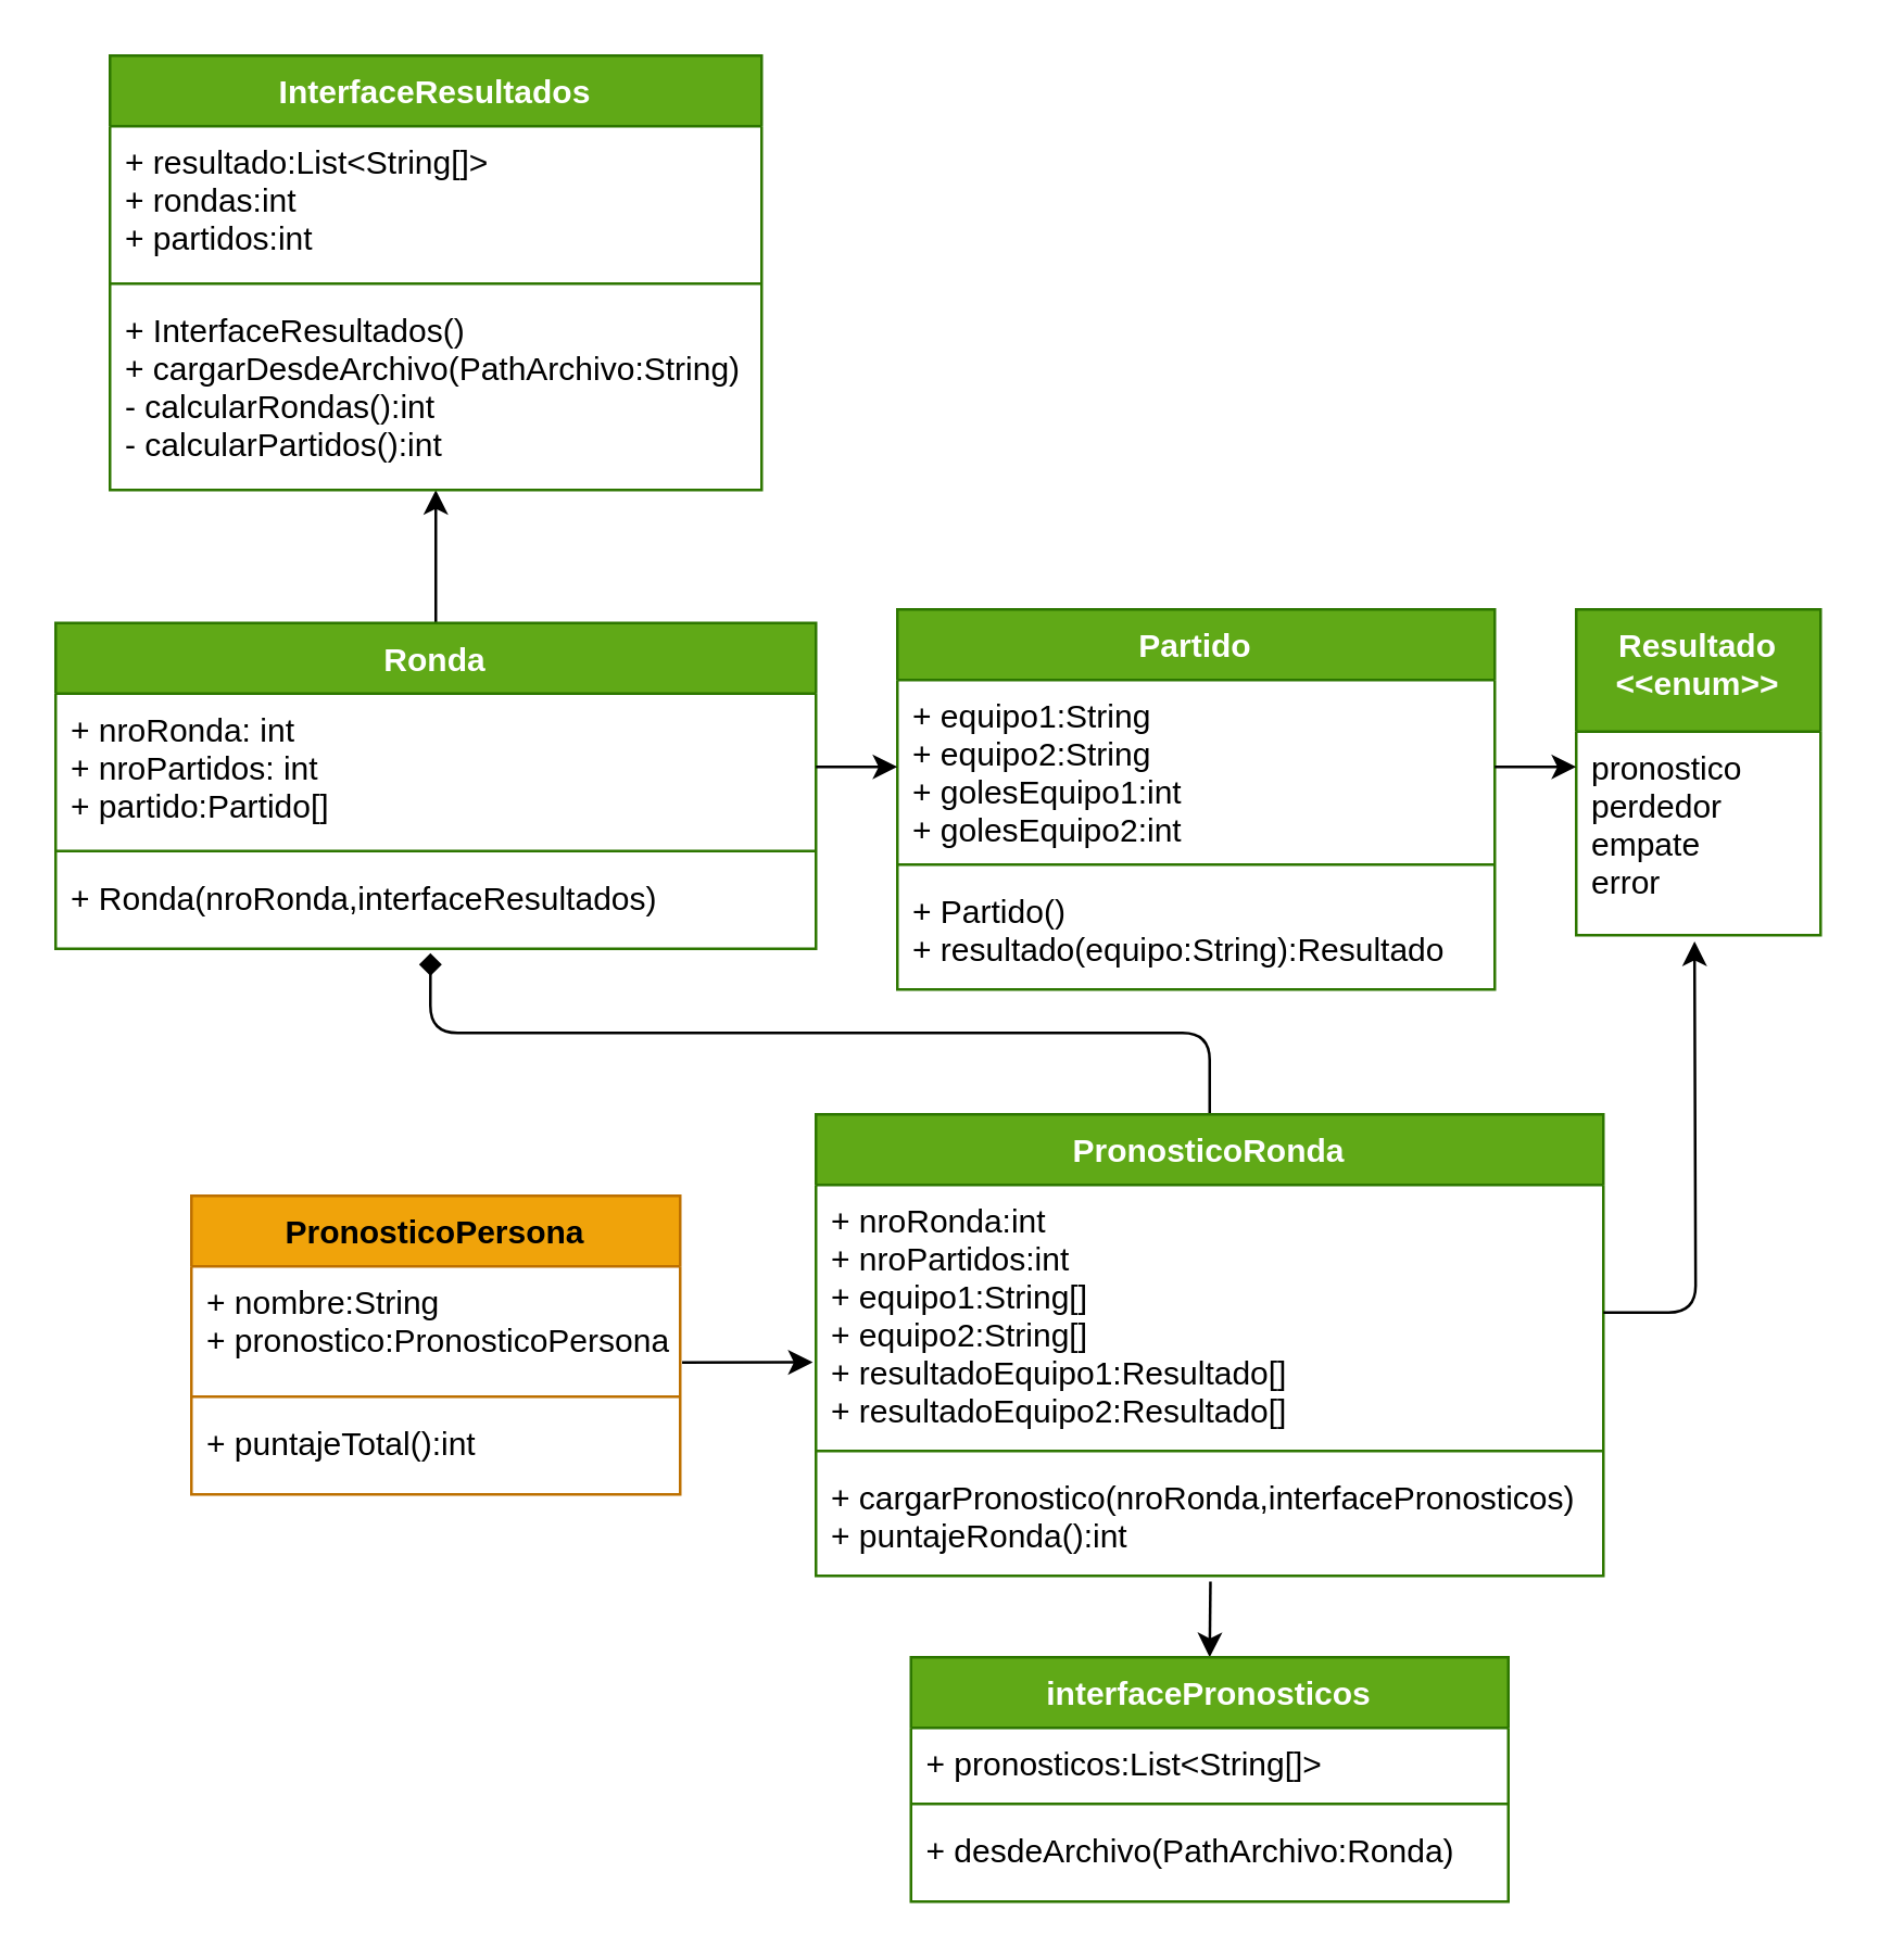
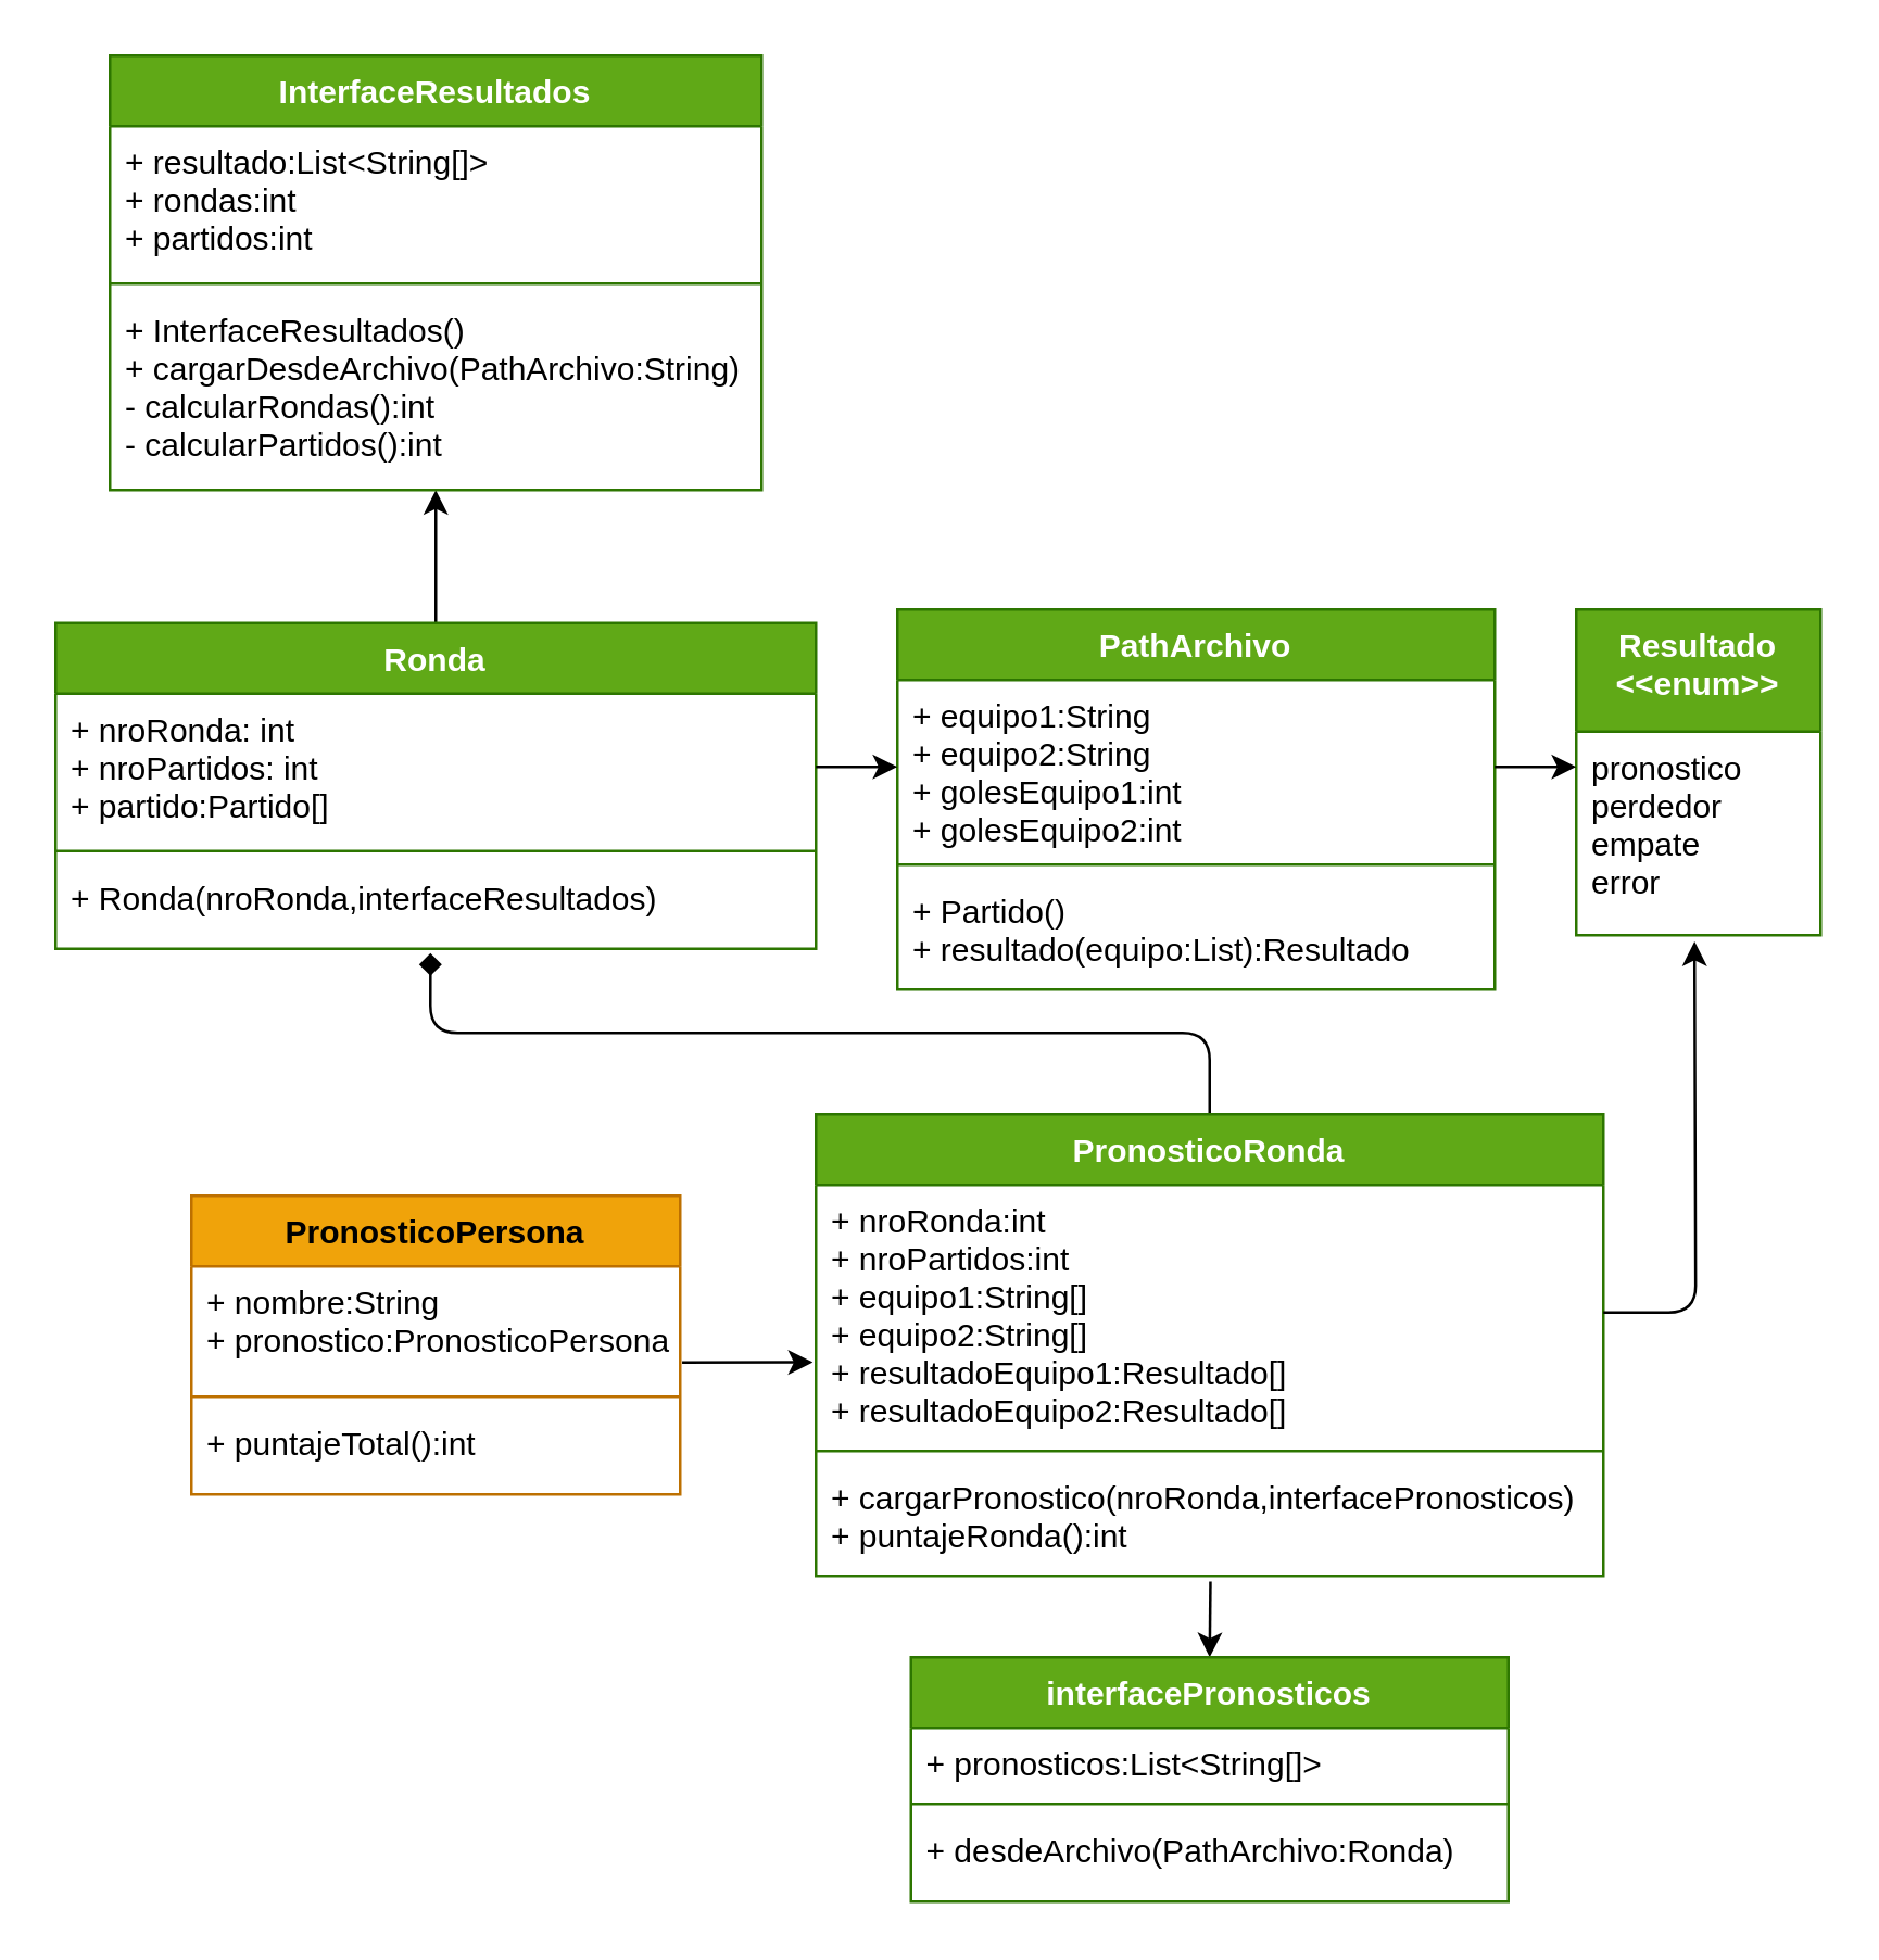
- <mxCell id="11" value="Partido" style="swimlane;fontStyle=1;align=center;verticalAlign=top;childLayout=stackLayout;horizontal=1;startSize=26;horizontalStack=0;resizeParent=1;resizeParentMax=0;resizeLast=0;collapsible=1;marginBottom=0;fillColor=#60a917;fontColor=#ffffff;strokeColor=#2D7600;" parent="1" vertex="1"><mxGeometry x="330" y="224" width="220" height="140" as="geometry" /></mxCell>
+ <mxCell id="11" value="PathArchivo" style="swimlane;fontStyle=1;align=center;verticalAlign=top;childLayout=stackLayout;horizontal=1;startSize=26;horizontalStack=0;resizeParent=1;resizeParentMax=0;resizeLast=0;collapsible=1;marginBottom=0;fillColor=#60a917;fontColor=#ffffff;strokeColor=#2D7600;" parent="1" vertex="1"><mxGeometry x="330" y="224" width="220" height="140" as="geometry" /></mxCell>
- <mxCell id="14" value="+ Partido()&#10;+ resultado(equipo:String):Resultado" style="text;strokeColor=none;fillColor=none;align=left;verticalAlign=top;spacingLeft=4;spacingRight=4;overflow=hidden;rotatable=0;points=[[0,0.5],[1,0.5]];portConstraint=eastwest;" parent="11" vertex="1"><mxGeometry y="98" width="220" height="42" as="geometry" /></mxCell>
+ <mxCell id="14" value="+ Partido()&#10;+ resultado(equipo:List):Resultado" style="text;strokeColor=none;fillColor=none;align=left;verticalAlign=top;spacingLeft=4;spacingRight=4;overflow=hidden;rotatable=0;points=[[0,0.5],[1,0.5]];portConstraint=eastwest;" parent="11" vertex="1"><mxGeometry y="98" width="220" height="42" as="geometry" /></mxCell>
